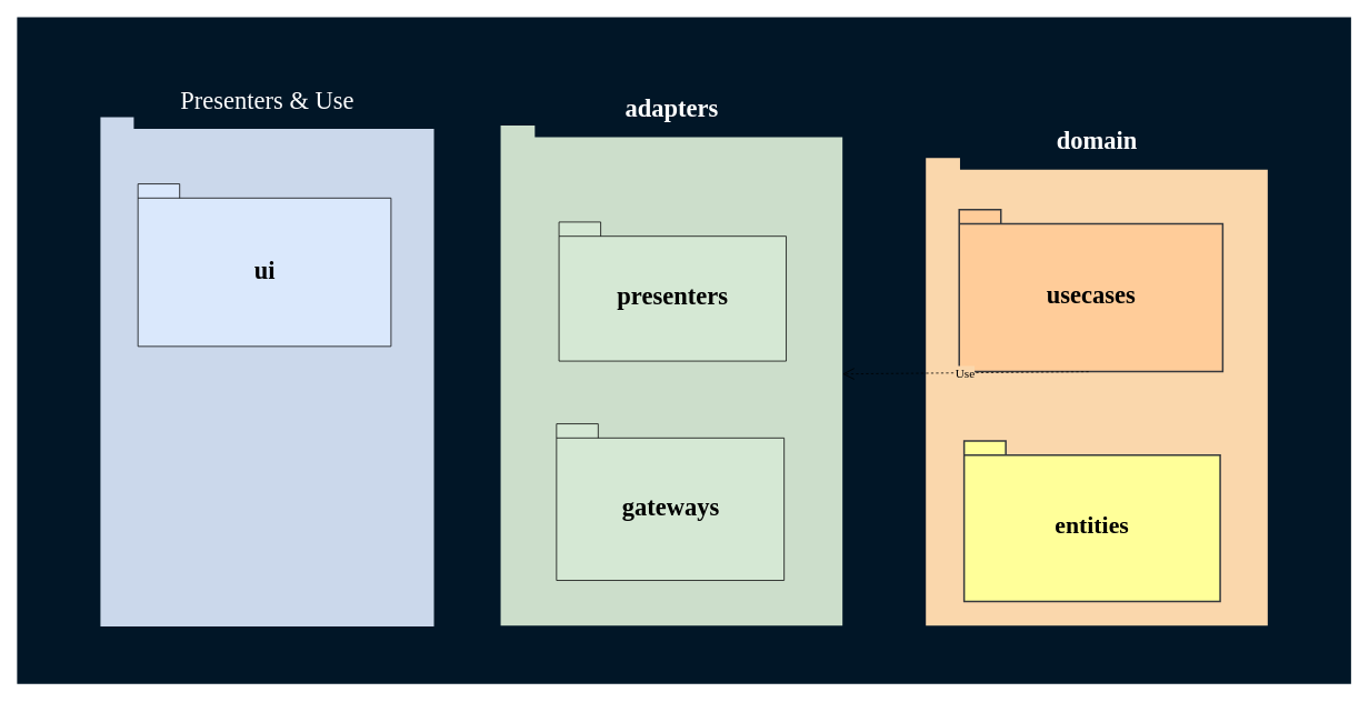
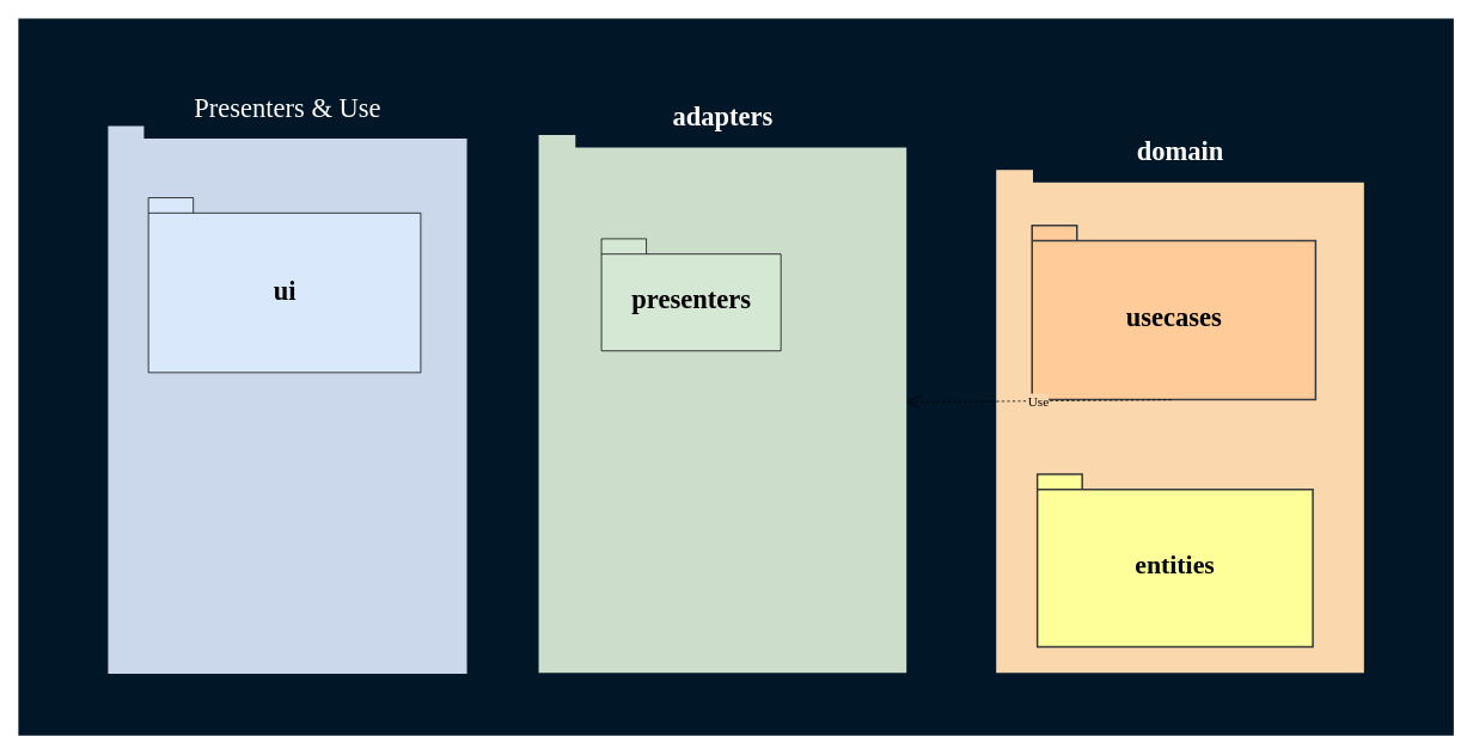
- <mxCell id="11" value="&lt;font style=&quot;font-size: 30px&quot;&gt;presenters&lt;/font&gt;" style="shape=folder;fontStyle=1;spacingTop=10;tabWidth=50;tabHeight=17;tabPosition=left;html=1;rounded=0;shadow=0;comic=0;labelBackgroundColor=none;strokeWidth=1;fontFamily=Verdana;fontSize=10;align=center;labelPosition=center;verticalLabelPosition=middle;verticalAlign=middle;fillColor=#d5e8d4;strokeColor=#000000;" vertex="1" parent="9"><mxGeometry x="70" y="115.789" width="272.5" height="166.811" as="geometry" /></mxCell>
+ <mxCell id="11" value="&lt;font style=&quot;font-size: 30px&quot;&gt;presenters&lt;/font&gt;" style="shape=folder;fontStyle=1;spacingTop=10;tabWidth=50;tabHeight=17;tabPosition=left;html=1;rounded=0;shadow=0;comic=0;labelBackgroundColor=none;strokeWidth=1;fontFamily=Verdana;fontSize=10;align=center;labelPosition=center;verticalLabelPosition=middle;verticalAlign=middle;fillColor=#d5e8d4;strokeColor=#000000;" vertex="1" parent="9"><mxGeometry x="70" y="115.789" width="200" height="125" as="geometry" /></mxCell>
- <mxCell id="13" value="&lt;font style=&quot;font-size: 30px&quot;&gt;gateways&lt;/font&gt;" style="shape=folder;fontStyle=1;spacingTop=10;tabWidth=50;tabHeight=17;tabPosition=left;html=1;rounded=0;shadow=0;comic=0;labelBackgroundColor=none;strokeWidth=1;fontFamily=Verdana;fontSize=10;align=center;labelPosition=center;verticalLabelPosition=middle;verticalAlign=middle;fillColor=#d5e8d4;strokeColor=#000000;" vertex="1" parent="12"><mxGeometry width="273.0" height="187.863" as="geometry" /></mxCell>
